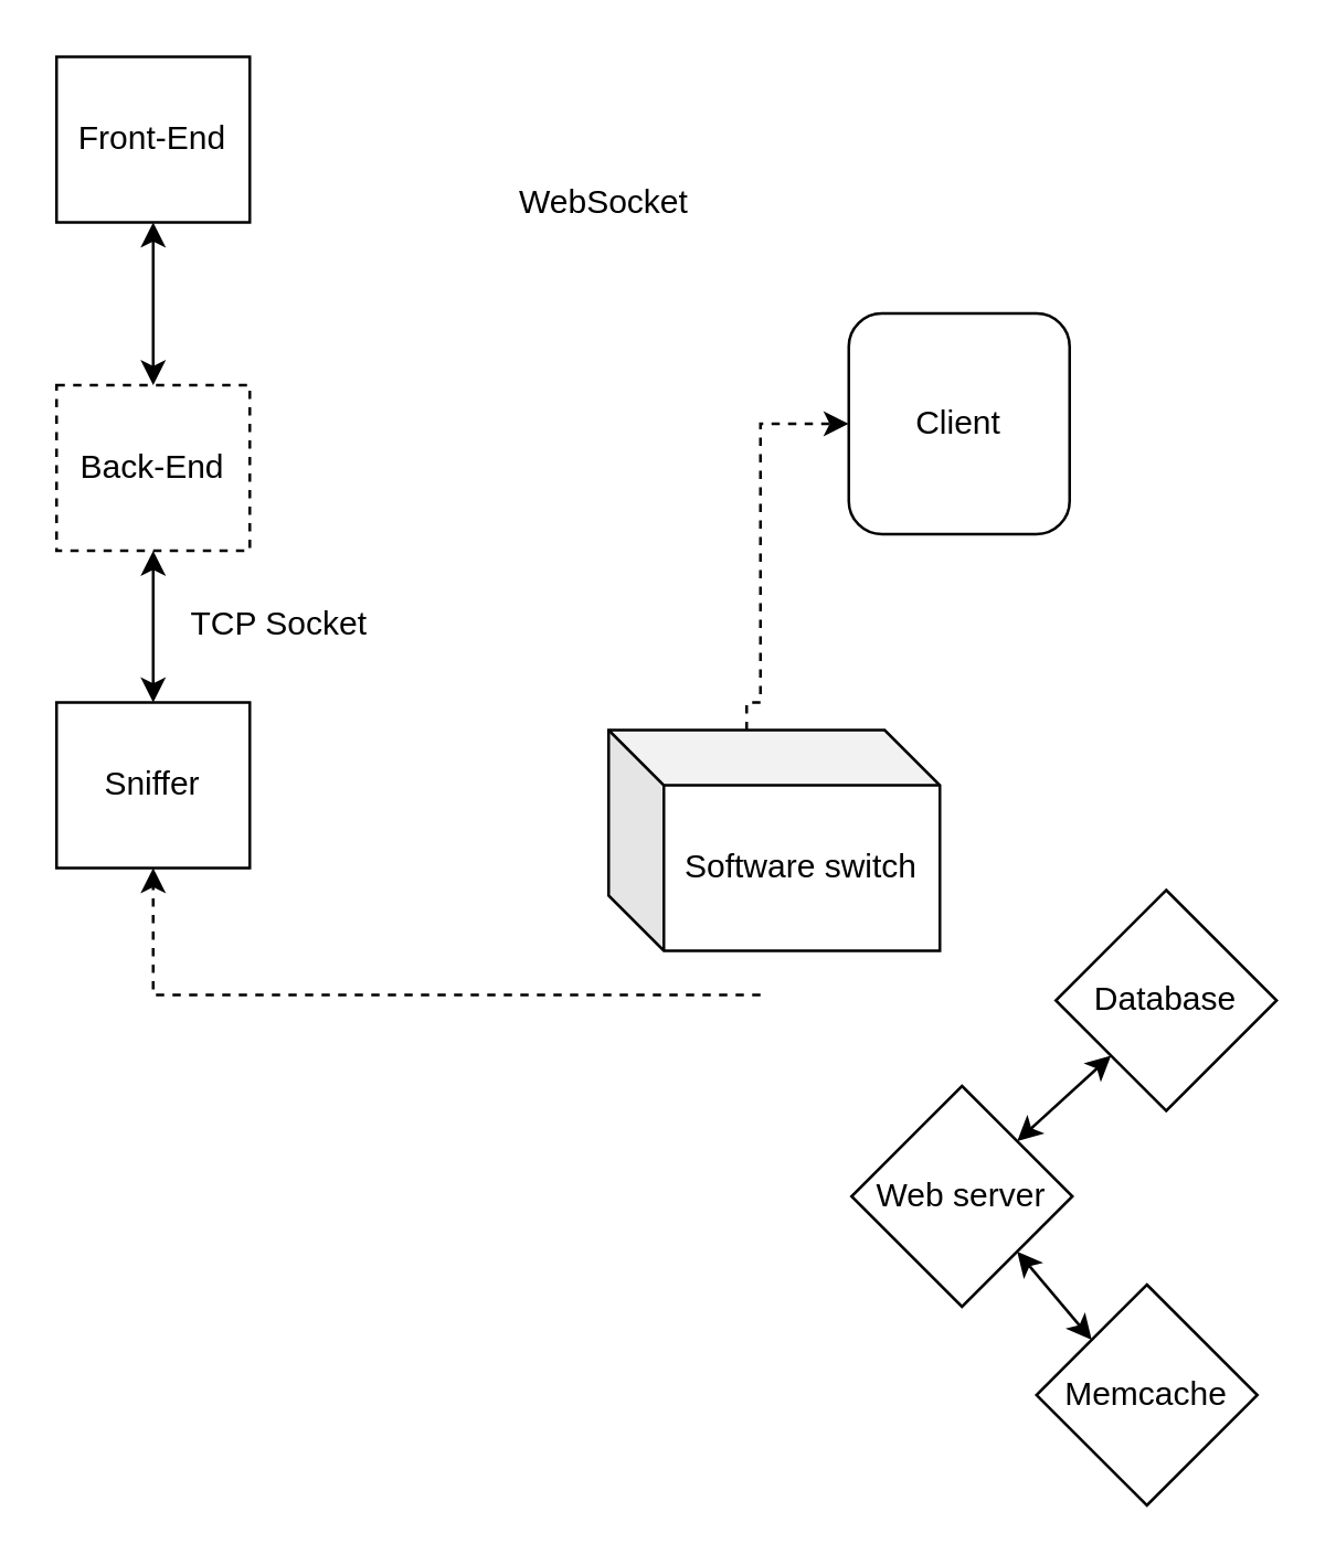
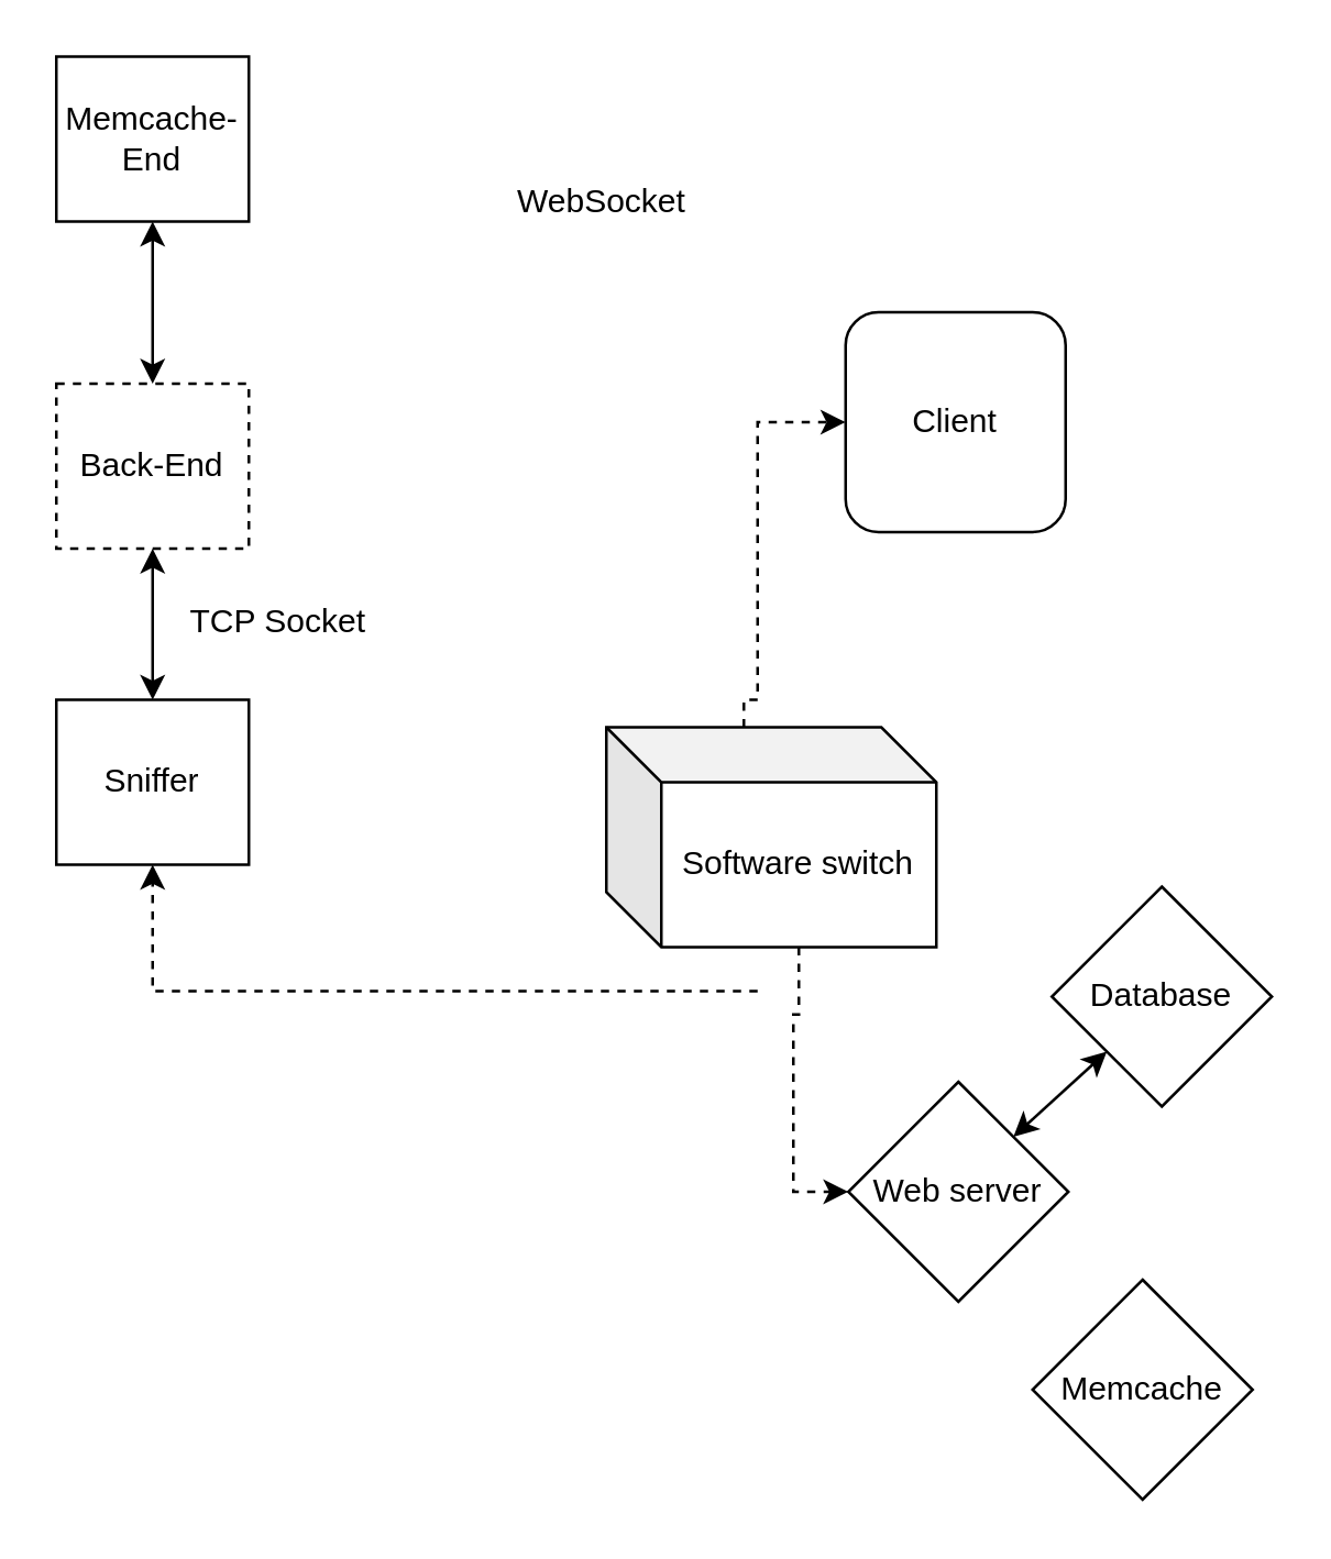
- <mxCell id="4" value="Front-End" style="rounded=0;whiteSpace=wrap;html=1;" parent="1" vertex="1"><mxGeometry x="20" y="20" width="70" height="60" as="geometry" /></mxCell>
+ <mxCell id="4" value="Memcache-End" style="rounded=0;whiteSpace=wrap;html=1;" parent="1" vertex="1"><mxGeometry x="20" y="20" width="70" height="60" as="geometry" /></mxCell>
+ <mxCell id="10" style="edgeStyle=orthogonalEdgeStyle;rounded=0;orthogonalLoop=1;jettySize=auto;html=1;exitX=0;exitY=0;exitDx=70;exitDy=80;exitPerimeter=0;entryX=0;entryY=0.5;entryDx=0;entryDy=0;dashed=1;" edge="1" parent="1" source="11" target="15"><mxGeometry relative="1" as="geometry"><mxPoint x="275" y="440" as="targetPoint" /></mxGeometry></mxCell>
- <mxCell id="14" style="edgeStyle=none;rounded=0;orthogonalLoop=1;jettySize=auto;html=1;exitX=1;exitY=1;exitDx=0;exitDy=0;entryX=0;entryY=0;entryDx=0;entryDy=0;startArrow=classic;startFill=1;" edge="1" parent="1" source="15" target="17"><mxGeometry relative="1" as="geometry" /></mxCell>
